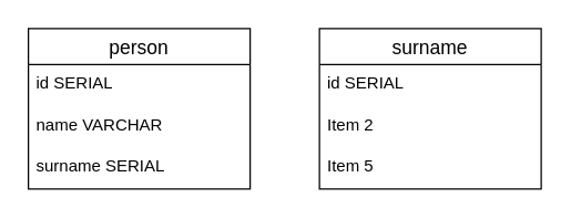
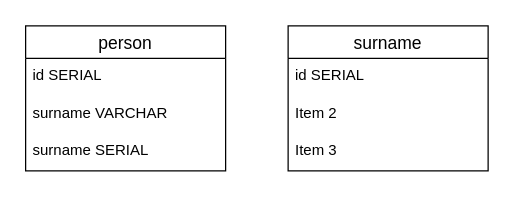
- <mxCell id="8" value="name VARCHAR" style="text;strokeColor=none;fillColor=none;spacingLeft=4;spacingRight=4;overflow=hidden;rotatable=0;points=[[0,0.5],[1,0.5]];portConstraint=eastwest;fontSize=12;whiteSpace=wrap;html=1;" vertex="1" parent="6"><mxGeometry y="56" width="160" height="30" as="geometry" /></mxCell>
+ <mxCell id="8" value="surname VARCHAR" style="text;strokeColor=none;fillColor=none;spacingLeft=4;spacingRight=4;overflow=hidden;rotatable=0;points=[[0,0.5],[1,0.5]];portConstraint=eastwest;fontSize=12;whiteSpace=wrap;html=1;" vertex="1" parent="6"><mxGeometry y="56" width="160" height="30" as="geometry" /></mxCell>
- <mxCell id="5" value="Item 5" style="text;strokeColor=none;fillColor=none;spacingLeft=4;spacingRight=4;overflow=hidden;rotatable=0;points=[[0,0.5],[1,0.5]];portConstraint=eastwest;fontSize=12;whiteSpace=wrap;html=1;" vertex="1" parent="2"><mxGeometry y="86" width="160" height="30" as="geometry" /></mxCell>
+ <mxCell id="5" value="Item 3" style="text;strokeColor=none;fillColor=none;spacingLeft=4;spacingRight=4;overflow=hidden;rotatable=0;points=[[0,0.5],[1,0.5]];portConstraint=eastwest;fontSize=12;whiteSpace=wrap;html=1;" vertex="1" parent="2"><mxGeometry y="86" width="160" height="30" as="geometry" /></mxCell>
